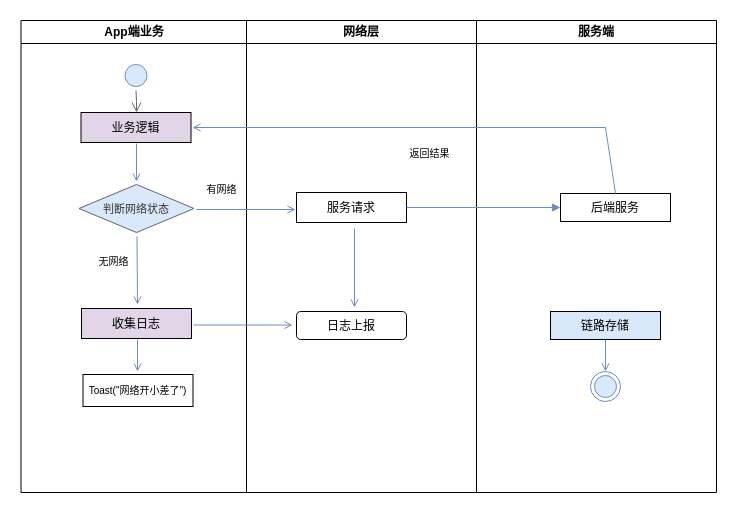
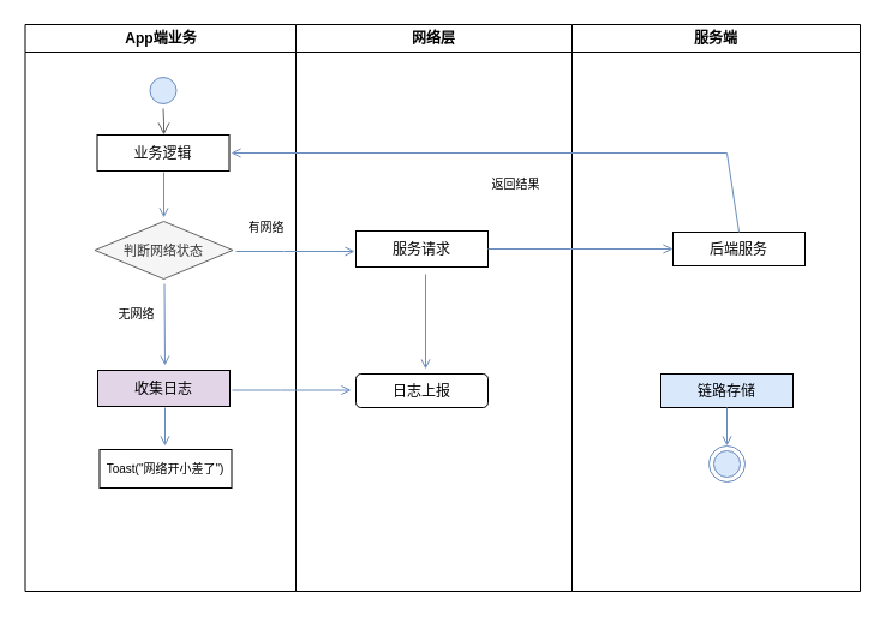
- <mxCell id="5" value="业务逻辑" style="fillColor=#e1d5e7;" parent="2" vertex="1"><mxGeometry x="60" y="92" width="110" height="30" as="geometry" /></mxCell>
+ <mxCell id="5" value="业务逻辑" style="" parent="2" vertex="1"><mxGeometry x="60" y="92" width="110" height="30" as="geometry" /></mxCell>
- <mxCell id="27" value="" style="edgeStyle=elbowEdgeStyle;elbow=horizontal;strokeColor=#6c8ebf;endArrow=block;endFill=1;rounded=0;entryX=0;entryY=0.5;entryDx=0;entryDy=0;fillColor=#dae8fc;exitX=1;exitY=0.5;exitDx=0;exitDy=0;" parent="1" target="22" edge="1" source="13"><mxGeometry width="100" height="100" relative="1" as="geometry"><mxPoint x="406" y="342" as="sourcePoint" /><mxPoint x="506" y="341.5" as="targetPoint" /><Array as="points"><mxPoint x="475" y="207" /><mxPoint x="446" y="346.5" /><mxPoint x="506.5" y="306.5" /><mxPoint x="260.5" y="414.5" /></Array></mxGeometry></mxCell>
+ <mxCell id="27" value="" style="edgeStyle=elbowEdgeStyle;elbow=horizontal;strokeColor=#6c8ebf;endArrow=open;endFill=1;rounded=0;entryX=0;entryY=0.5;entryDx=0;entryDy=0;fillColor=#dae8fc;exitX=1;exitY=0.5;exitDx=0;exitDy=0;" parent="1" target="22" edge="1" source="13"><mxGeometry width="100" height="100" relative="1" as="geometry"><mxPoint x="406" y="342" as="sourcePoint" /><mxPoint x="506" y="341.5" as="targetPoint" /><Array as="points"><mxPoint x="475" y="207" /><mxPoint x="446" y="346.5" /><mxPoint x="506.5" y="306.5" /><mxPoint x="260.5" y="414.5" /></Array></mxGeometry></mxCell>
- <mxCell id="8" value="判断网络状态" style="rhombus;fillColor=#dae8fc;strokeColor=#666666;fontColor=#333333;fontSize=11;" parent="2" vertex="1"><mxGeometry x="58" y="164" width="115" height="48" as="geometry" /></mxCell>
+ <mxCell id="8" value="判断网络状态" style="rhombus;fillColor=#f5f5f5;strokeColor=#666666;fontColor=#333333;fontSize=11;" parent="2" vertex="1"><mxGeometry x="58" y="164" width="115" height="48" as="geometry" /></mxCell>
